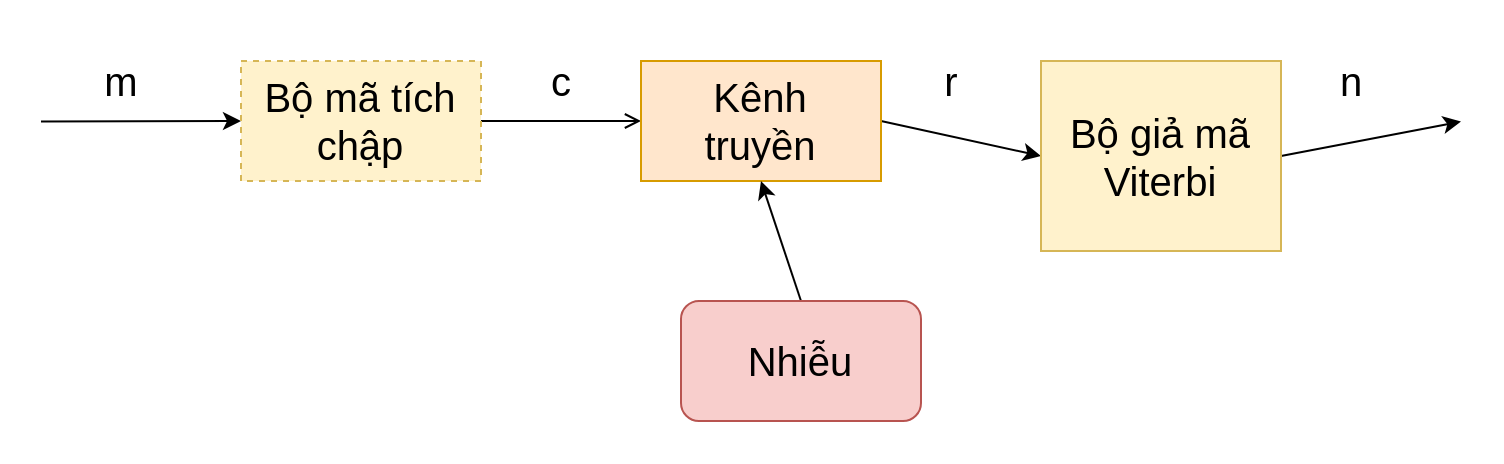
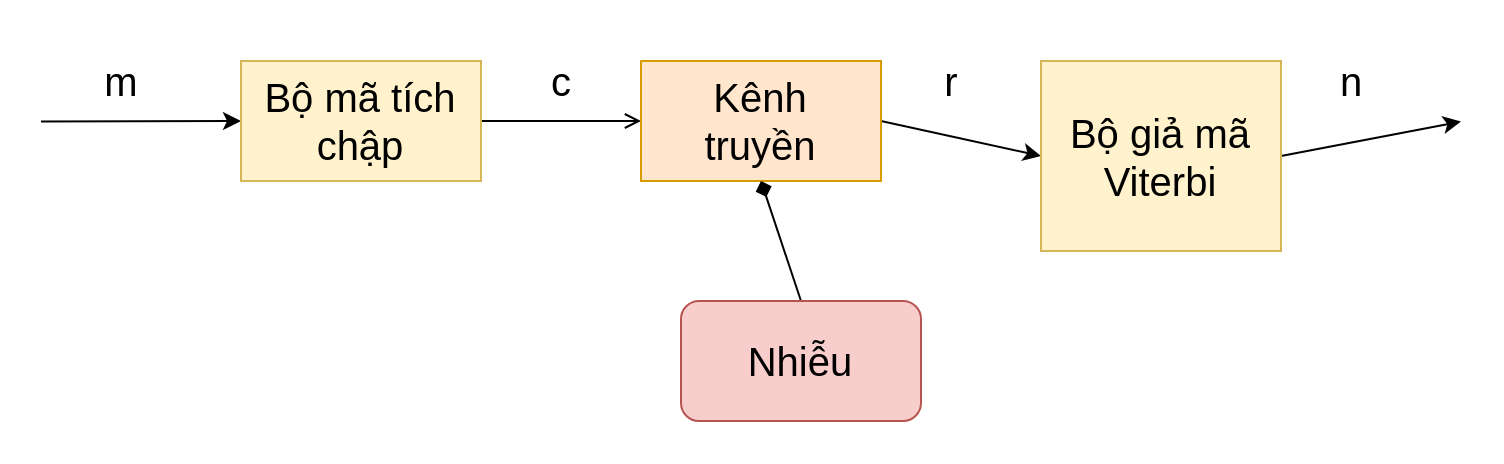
- <mxCell id="5" value="&lt;font style=&quot;font-size: 20px;&quot;&gt;Bộ mã tích chập&lt;/font&gt;" style="whiteSpace=wrap;html=1;fillColor=#fff2cc;strokeColor=#d6b656;dashed=1;" parent="1" vertex="1"><mxGeometry x="120" y="30" width="120" height="60" as="geometry" /></mxCell>
+ <mxCell id="5" value="&lt;font style=&quot;font-size: 20px;&quot;&gt;Bộ mã tích chập&lt;/font&gt;" style="whiteSpace=wrap;html=1;fillColor=#fff2cc;strokeColor=#d6b656;" parent="1" vertex="1"><mxGeometry x="120" y="30" width="120" height="60" as="geometry" /></mxCell>
- <mxCell id="13" style="edgeStyle=none;html=1;exitX=0.5;exitY=0;exitDx=0;exitDy=0;entryX=0.5;entryY=1;entryDx=0;entryDy=0;fontSize=20;" parent="1" source="14" target="7" edge="1"><mxGeometry relative="1" as="geometry" /></mxCell>
+ <mxCell id="13" style="edgeStyle=none;html=1;exitX=0.5;exitY=0;exitDx=0;exitDy=0;entryX=0.5;entryY=1;entryDx=0;entryDy=0;fontSize=20;endArrow=diamond;" parent="1" source="14" target="7" edge="1"><mxGeometry relative="1" as="geometry" /></mxCell>
